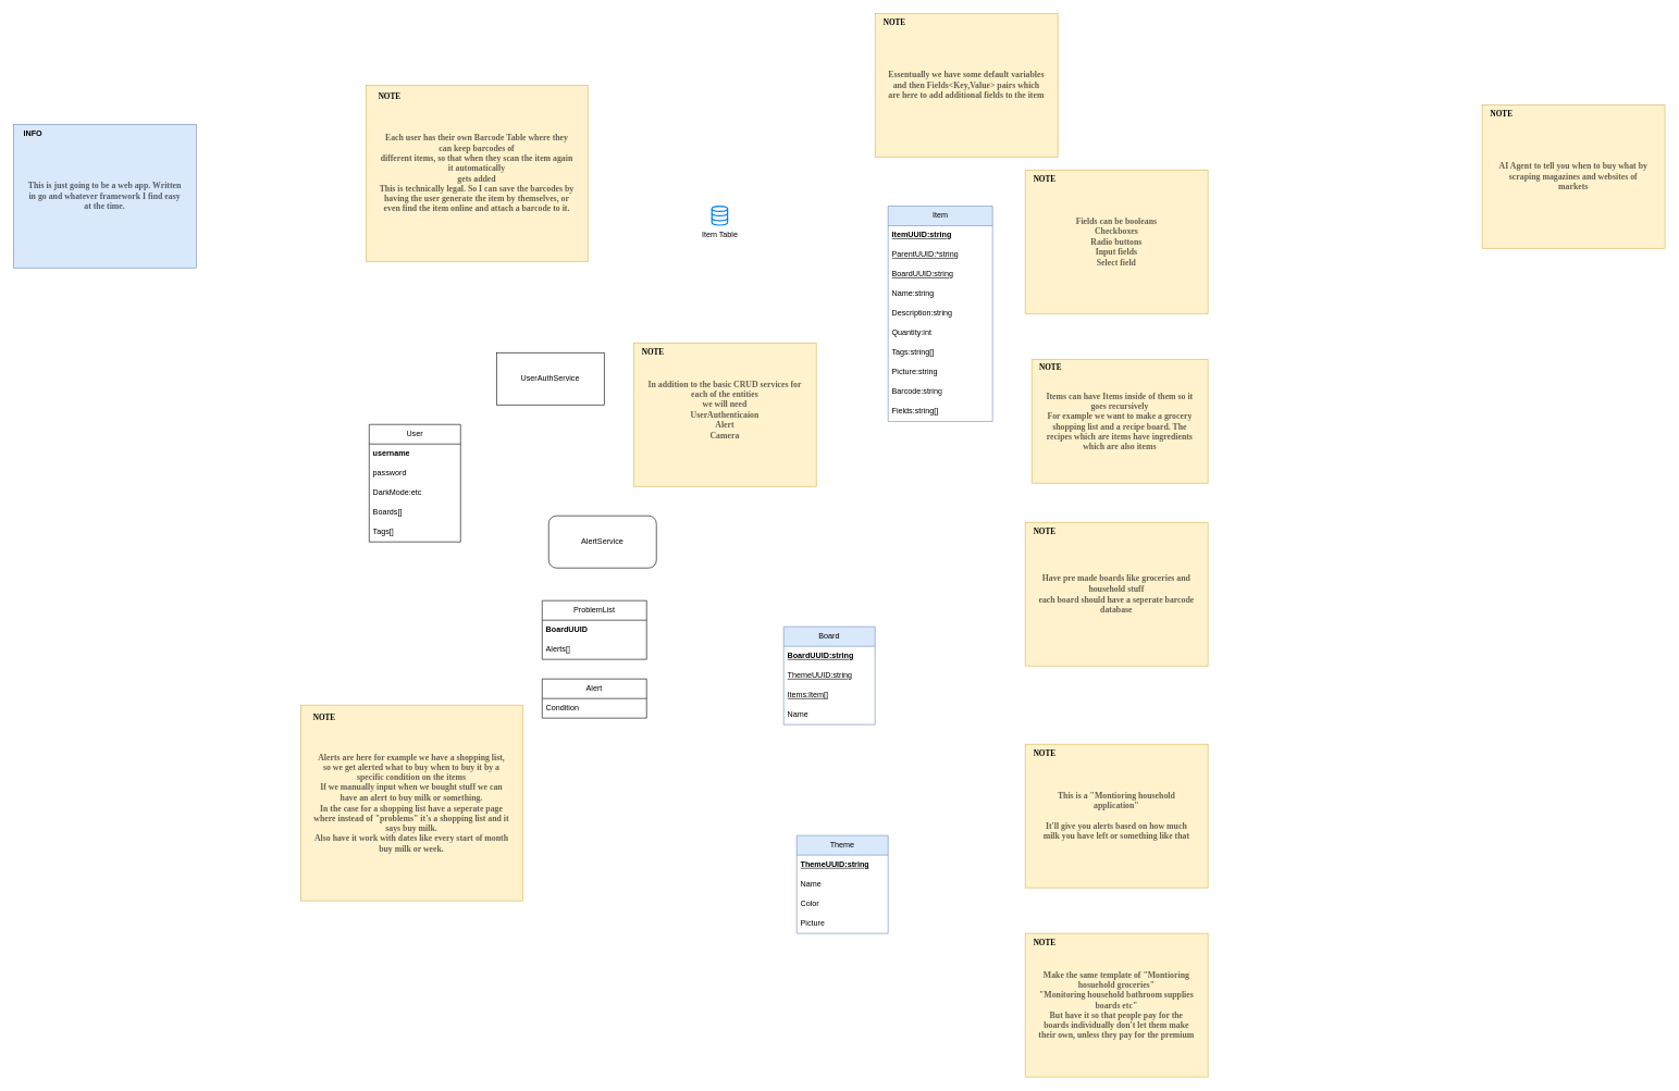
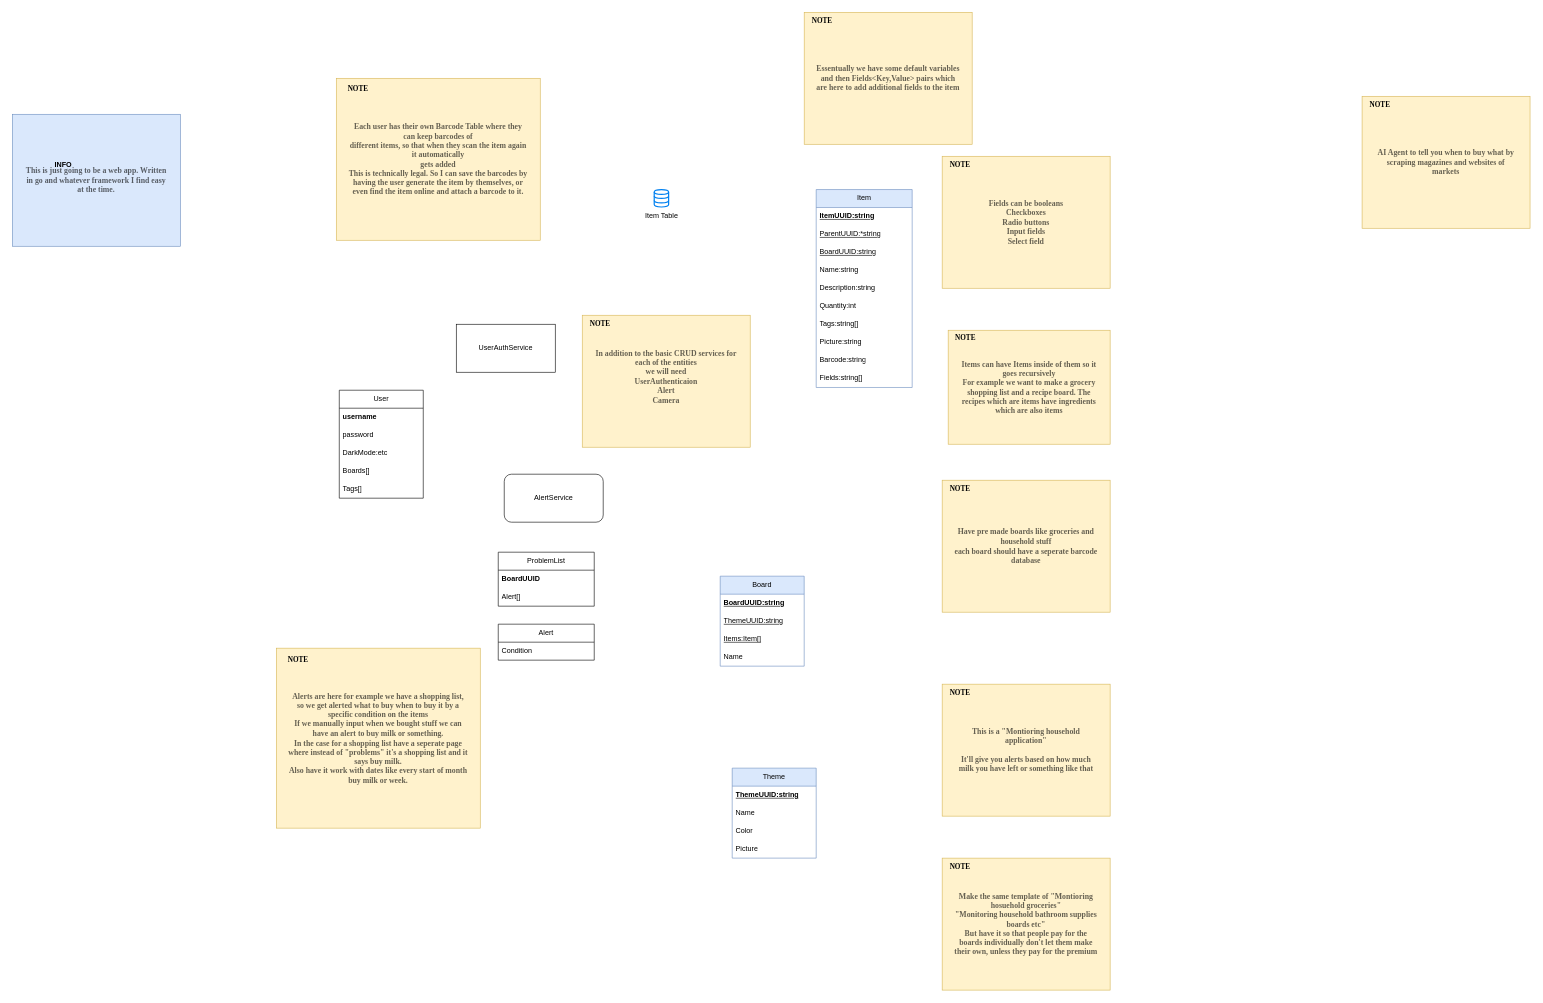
- <mxCell id="48" value="INFO" style="text;html=1;align=center;verticalAlign=middle;whiteSpace=wrap;rounded=0;fontStyle=1" parent="47" vertex="1"><mxGeometry width="60" height="30" as="geometry" /></mxCell>
+ <mxCell id="48" value="INFO" style="text;html=1;align=center;verticalAlign=middle;whiteSpace=wrap;rounded=0;fontStyle=1" parent="47" vertex="1"><mxGeometry x="55" y="70" width="60" height="30" as="geometry" /></mxCell>
- <mxCell id="36" value="Alerts[]" style="text;strokeColor=none;fillColor=none;align=left;verticalAlign=middle;spacingLeft=4;spacingRight=4;overflow=hidden;points=[[0,0.5],[1,0.5]];portConstraint=eastwest;rotatable=0;whiteSpace=wrap;html=1;" parent="34" vertex="1"><mxGeometry y="60" width="160" height="30" as="geometry" /></mxCell>
+ <mxCell id="36" value="Alert[]" style="text;strokeColor=none;fillColor=none;align=left;verticalAlign=middle;spacingLeft=4;spacingRight=4;overflow=hidden;points=[[0,0.5],[1,0.5]];portConstraint=eastwest;rotatable=0;whiteSpace=wrap;html=1;" parent="34" vertex="1"><mxGeometry y="60" width="160" height="30" as="geometry" /></mxCell>
